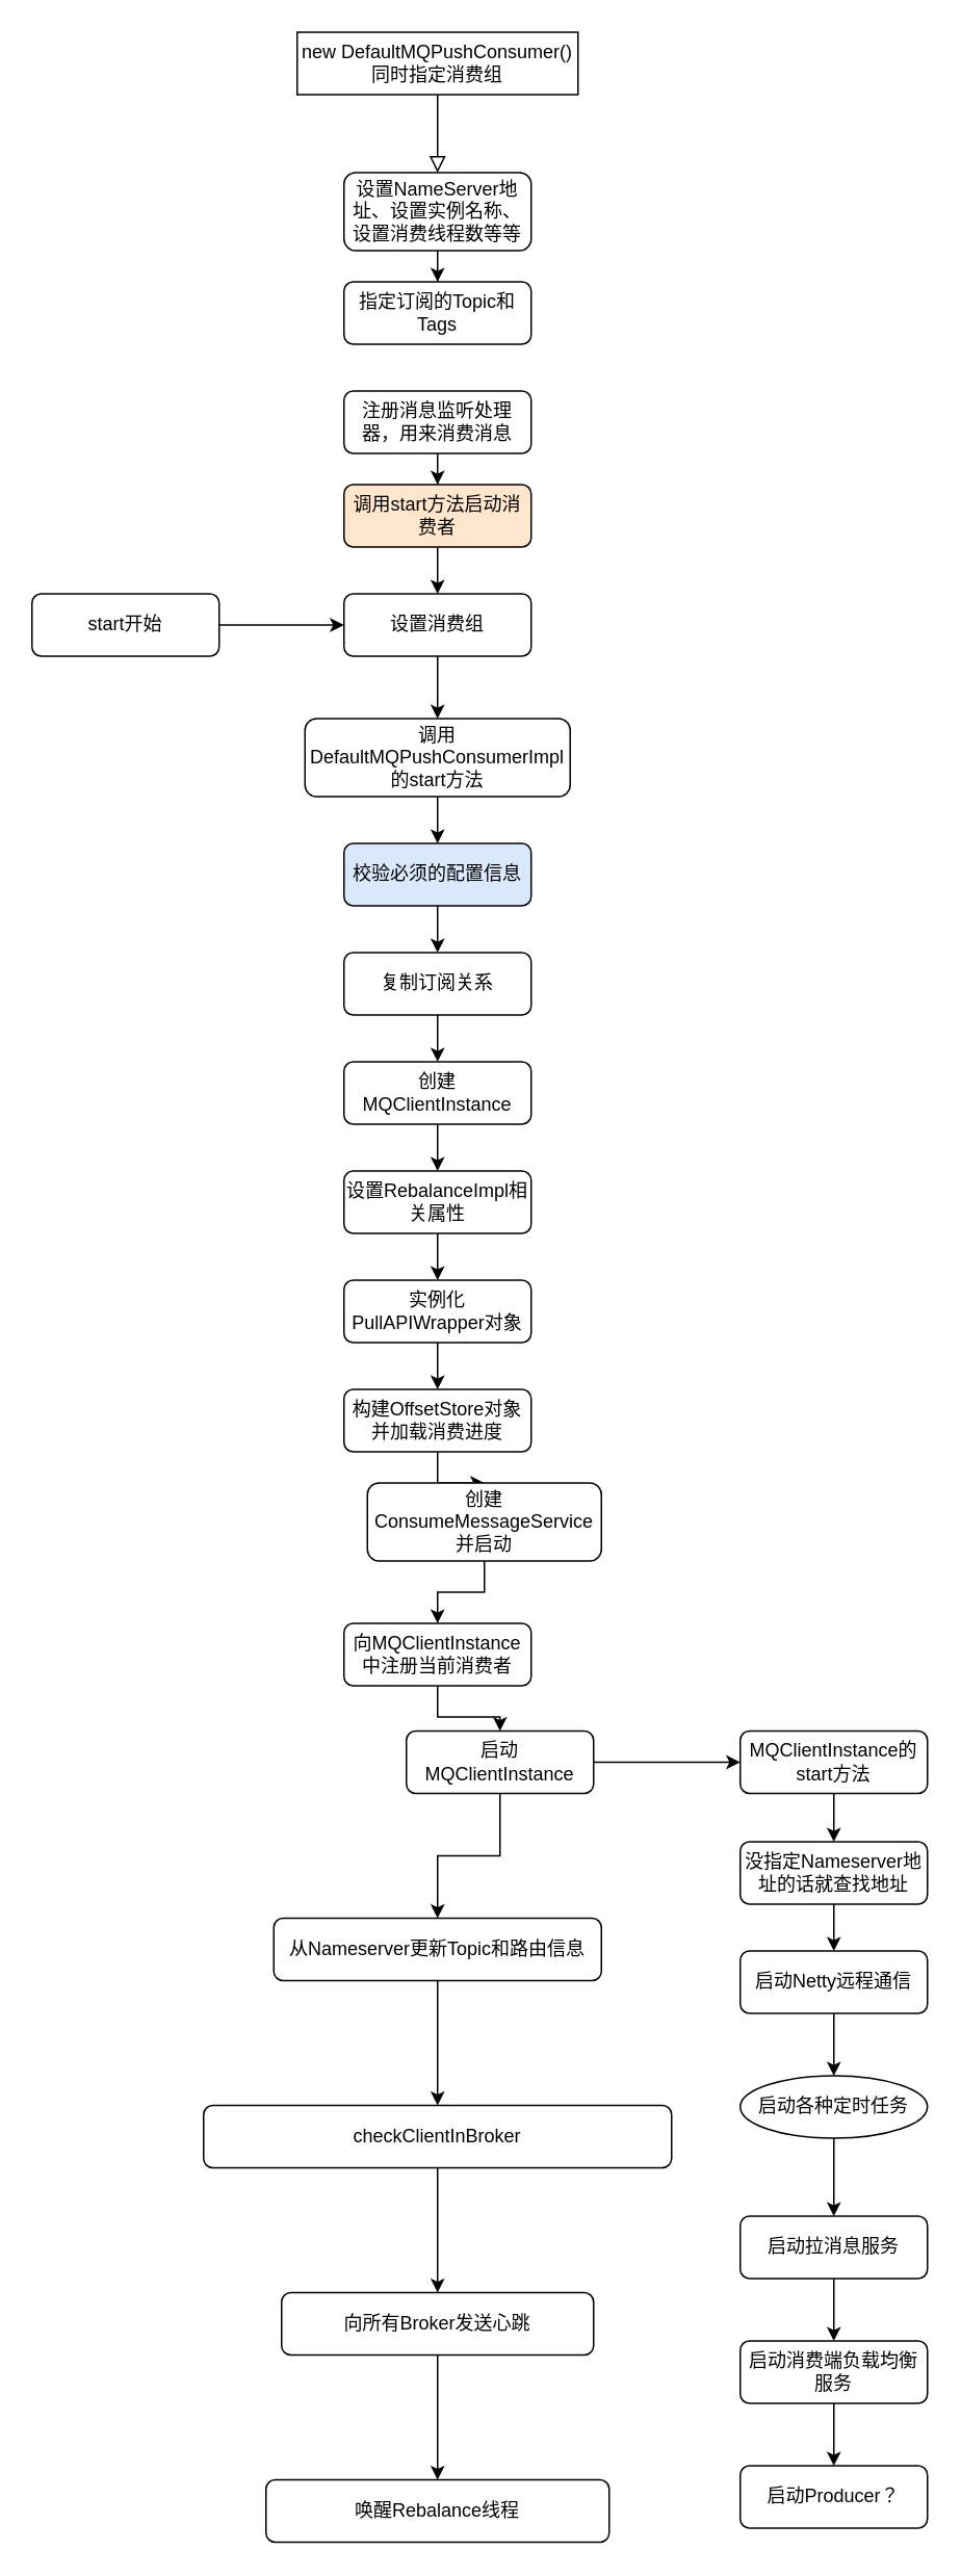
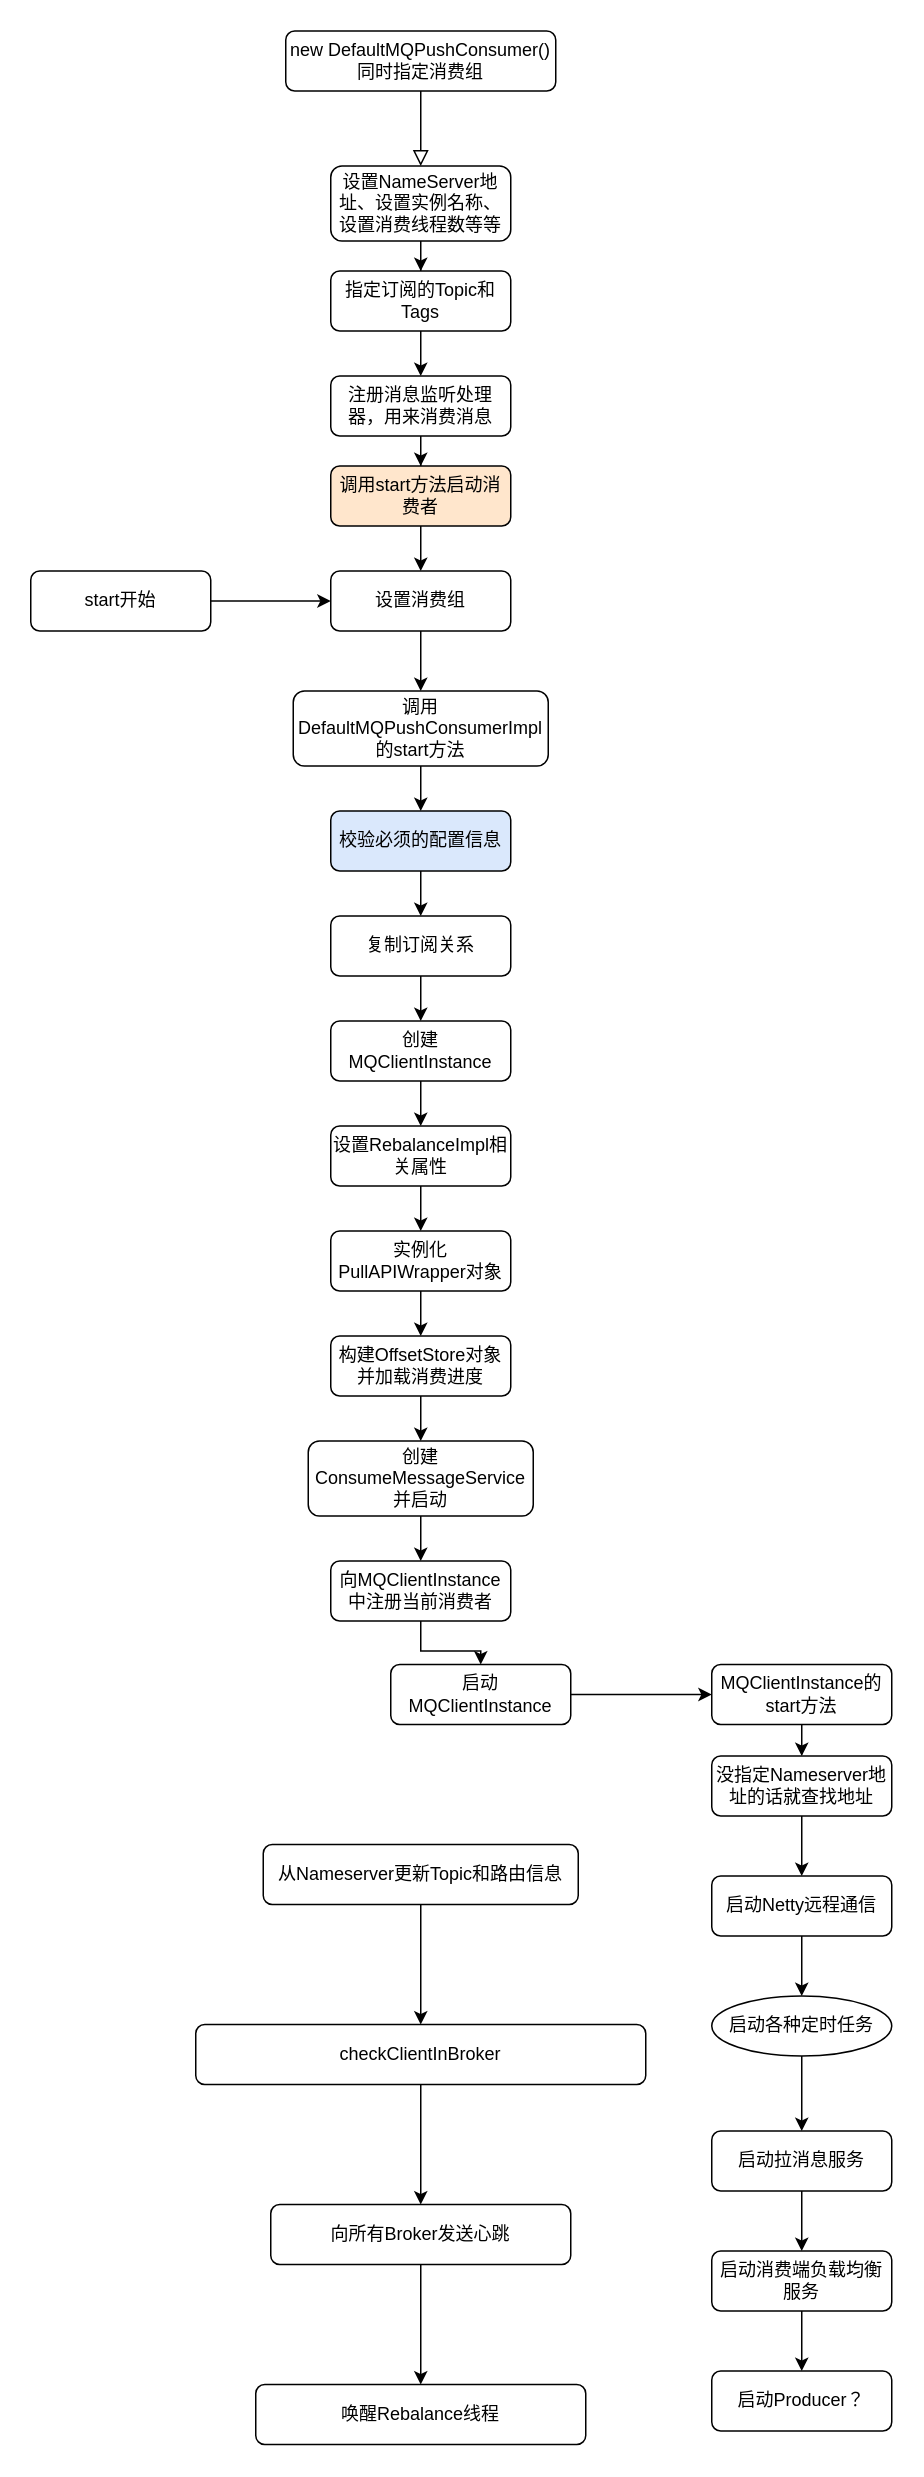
- <mxCell id="3" value="new&amp;nbsp;DefaultMQPushConsumer()同时指定消费组" style="whiteSpace=wrap;html=1;fontSize=12;glass=0;strokeWidth=1;shadow=0;fillColor=#ffffff;expand=1;rounded=0;" parent="1" vertex="1"><mxGeometry x="190" y="20" width="180" height="40" as="geometry" /></mxCell>
+ <mxCell id="3" value="new&amp;nbsp;DefaultMQPushConsumer()同时指定消费组" style="rounded=1;whiteSpace=wrap;html=1;fontSize=12;glass=0;strokeWidth=1;shadow=0;fillColor=#ffffff;expand=1;" parent="1" vertex="1"><mxGeometry x="190" y="20" width="180" height="40" as="geometry" /></mxCell>
+ <mxCell id="6" style="edgeStyle=orthogonalEdgeStyle;rounded=0;orthogonalLoop=1;jettySize=auto;html=1;" edge="1" parent="1" source="7" target="9"><mxGeometry relative="1" as="geometry" /></mxCell>
- <mxCell id="31" value="创建ConsumeMessageService并启动" style="rounded=1;whiteSpace=wrap;html=1;fontSize=12;glass=0;strokeWidth=1;shadow=0;fillColor=#ffffff;expand=1;" vertex="1" parent="1"><mxGeometry x="235" y="950" width="150" height="50" as="geometry" /></mxCell>
+ <mxCell id="31" value="创建ConsumeMessageService并启动" style="rounded=1;whiteSpace=wrap;html=1;fontSize=12;glass=0;strokeWidth=1;shadow=0;fillColor=#ffffff;expand=1;" vertex="1" parent="1"><mxGeometry x="205" y="960" width="150" height="50" as="geometry" /></mxCell>
- <mxCell id="34" value="" style="edgeStyle=orthogonalEdgeStyle;rounded=0;orthogonalLoop=1;jettySize=auto;html=1;" edge="1" parent="1" source="36" target="51"><mxGeometry relative="1" as="geometry" /></mxCell>
- <mxCell id="40" value="没指定Nameserver地址的话就查找地址" style="rounded=1;whiteSpace=wrap;html=1;fontSize=12;glass=0;strokeWidth=1;shadow=0;fillColor=#ffffff;expand=1;" vertex="1" parent="1"><mxGeometry x="474" y="1180" width="120" height="40" as="geometry" /></mxCell>
+ <mxCell id="40" value="没指定Nameserver地址的话就查找地址" style="rounded=1;whiteSpace=wrap;html=1;fontSize=12;glass=0;strokeWidth=1;shadow=0;fillColor=#ffffff;expand=1;" vertex="1" parent="1"><mxGeometry x="474" y="1170" width="120" height="40" as="geometry" /></mxCell>
